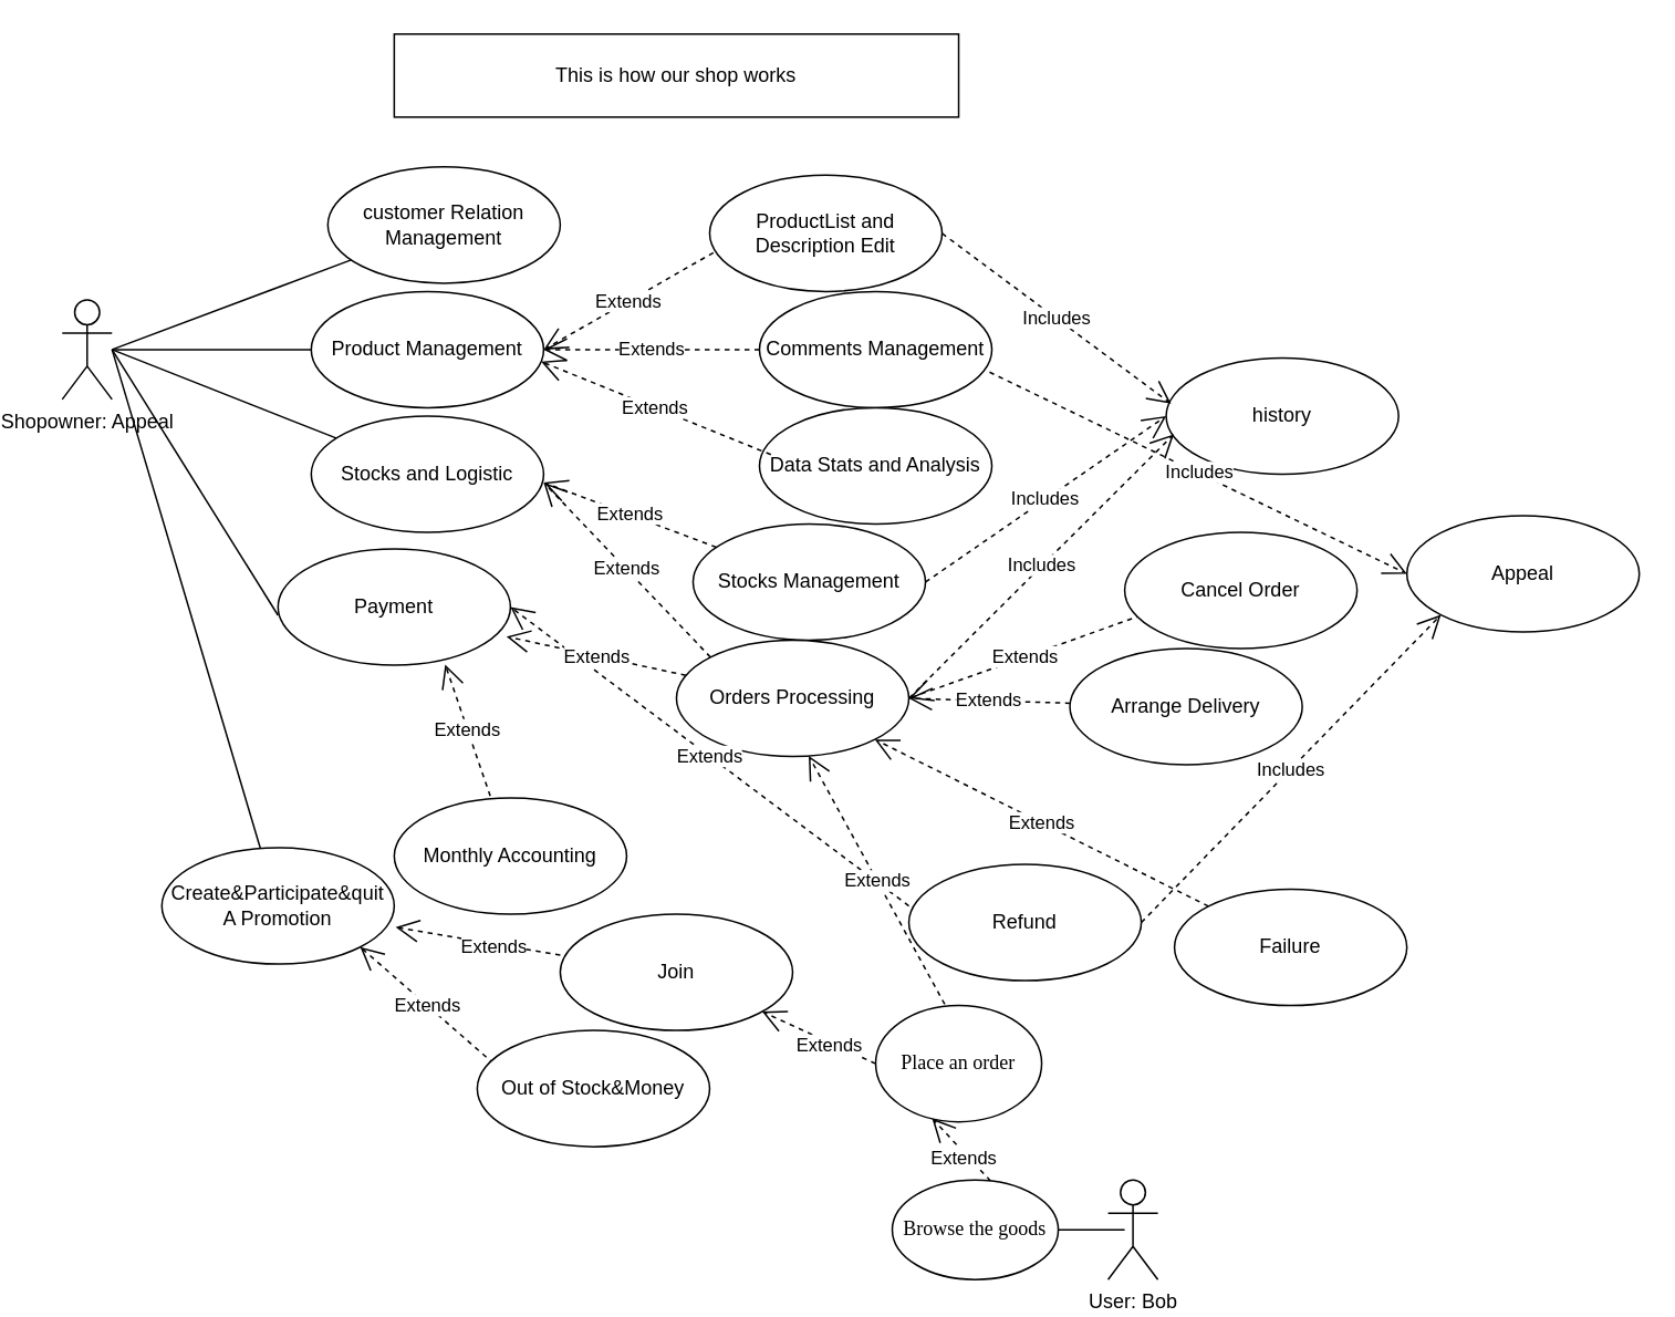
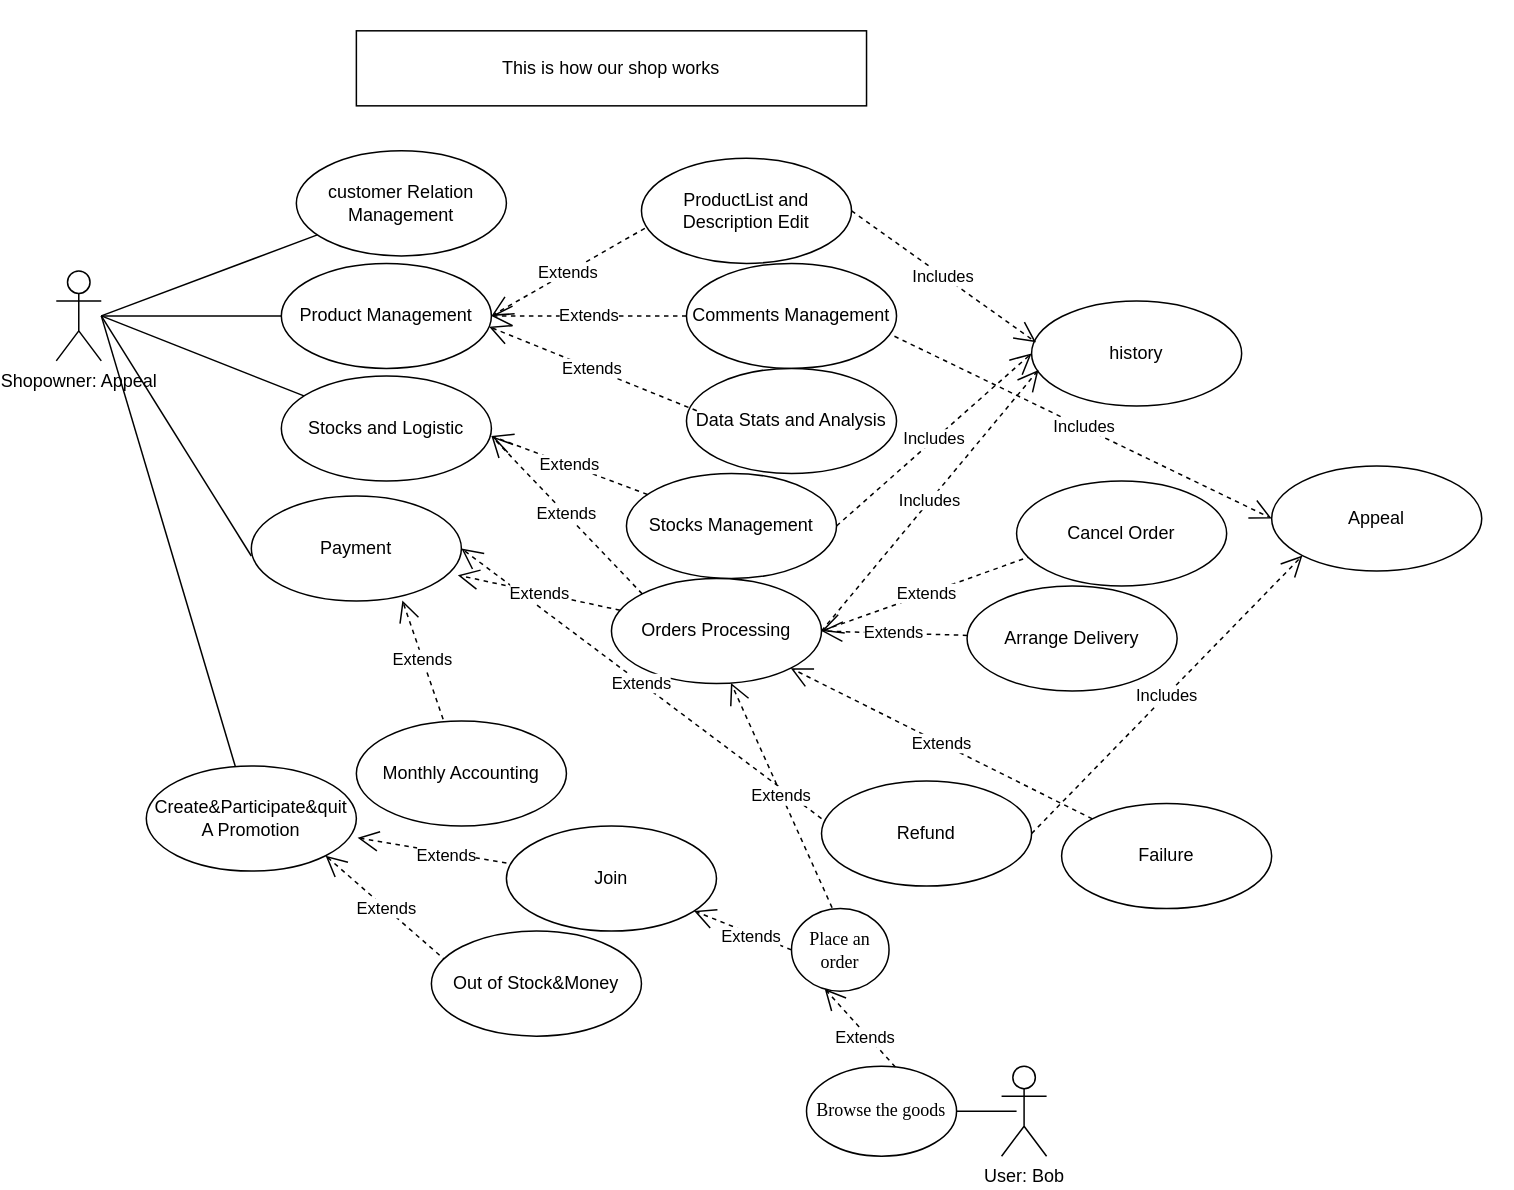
- <mxCell id="22" value="history" style="ellipse;whiteSpace=wrap;html=1;" parent="1" vertex="1"><mxGeometry x="685" y="215" width="140" height="70" as="geometry" /></mxCell>
+ <mxCell id="22" value="history" style="ellipse;whiteSpace=wrap;html=1;" parent="1" vertex="1"><mxGeometry x="670" y="200" width="140" height="70" as="geometry" /></mxCell>
- <mxCell id="41" value="Place an order" style="ellipse;whiteSpace=wrap;html=1;fontFamily=Times New Roman;" parent="1" vertex="1"><mxGeometry x="510" y="605" width="100" height="70" as="geometry" /></mxCell>
+ <mxCell id="41" value="Place an order" style="ellipse;whiteSpace=wrap;html=1;fontFamily=Times New Roman;" parent="1" vertex="1"><mxGeometry x="510" y="605" width="65" height="55" as="geometry" /></mxCell>
